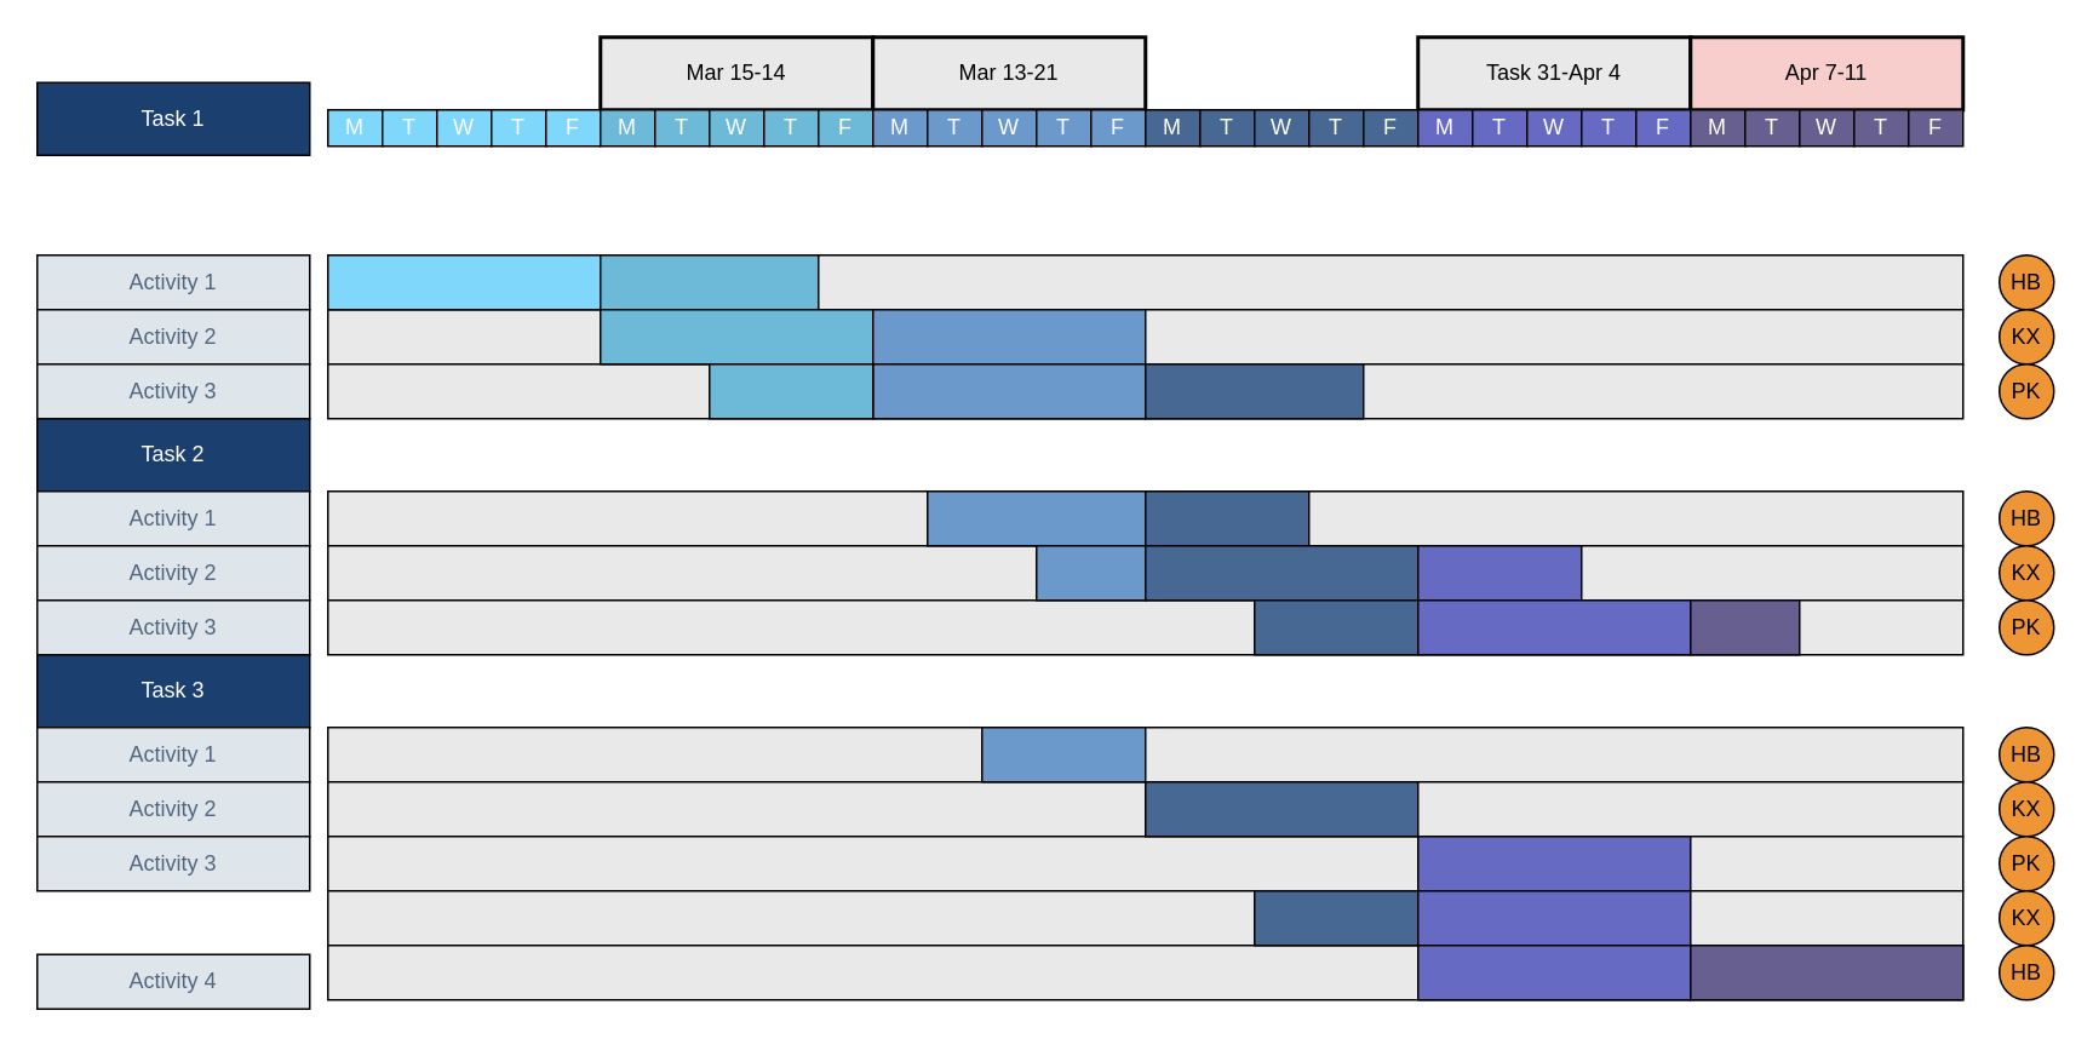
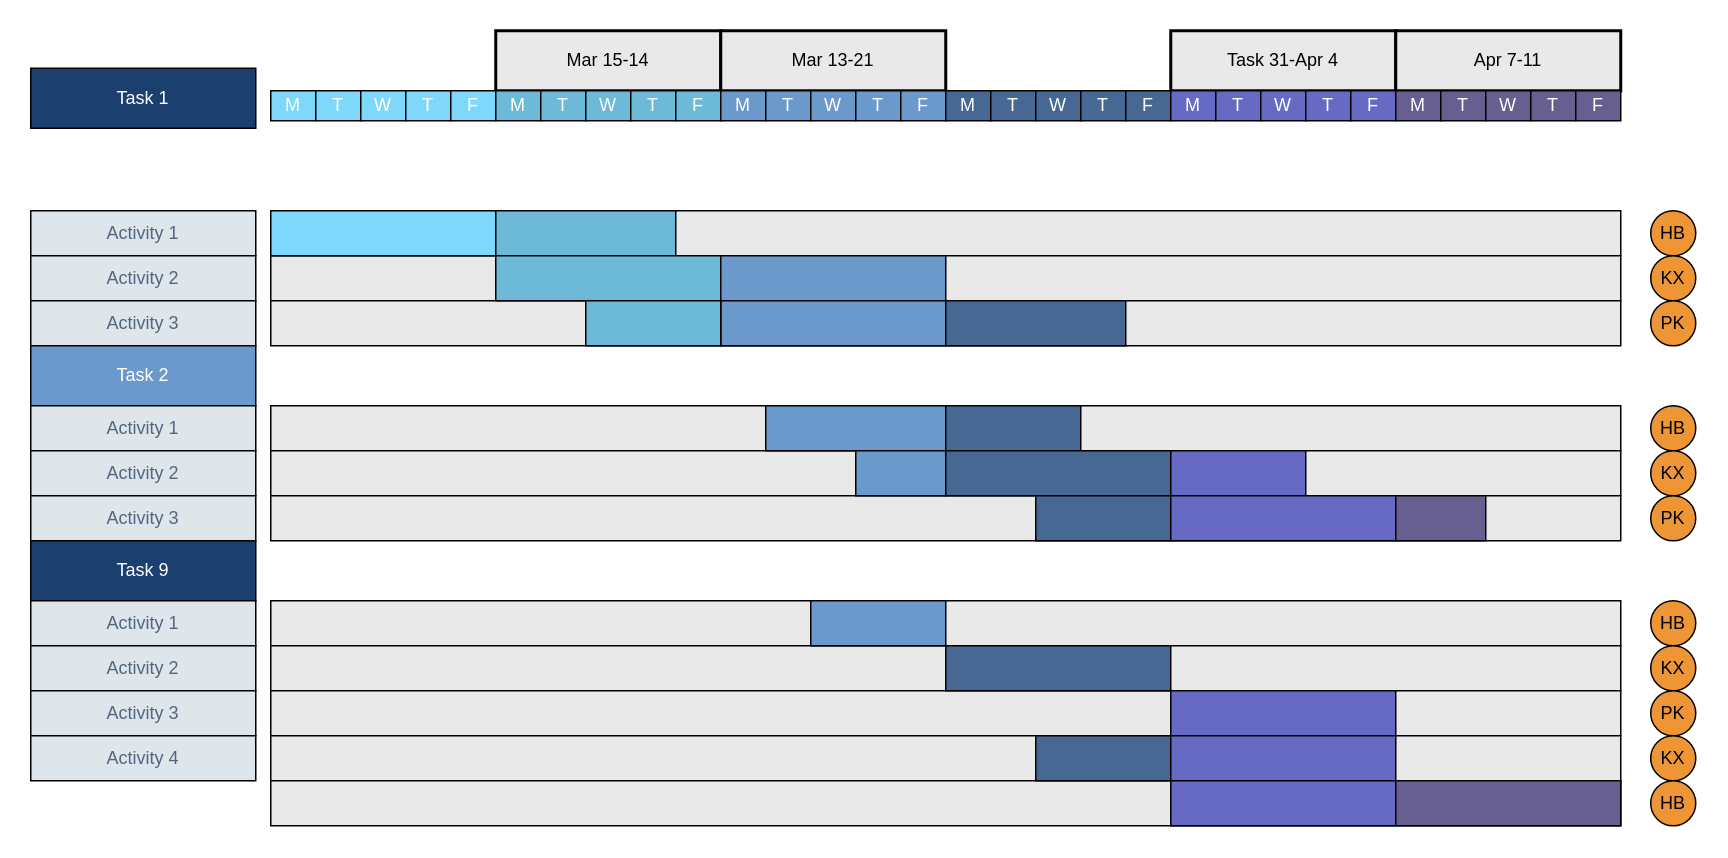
- <mxCell id="5" value="Apr 7-11" style="rounded=0;whiteSpace=wrap;html=1;fillColor=#f8cecc;fontColor=#000000;strokeWidth=2;" vertex="1" parent="1"><mxGeometry x="930" y="20" width="150" height="40" as="geometry" /></mxCell>
+ <mxCell id="5" value="Apr 7-11" style="rounded=0;whiteSpace=wrap;html=1;fillColor=#e9e9e9;fontColor=#000000;strokeWidth=2;" vertex="1" parent="1"><mxGeometry x="930" y="20" width="150" height="40" as="geometry" /></mxCell>
- <mxCell id="40" value="Task 2" style="rounded=0;whiteSpace=wrap;html=1;fillColor=#1b3f6f;fontColor=#FFFFFF;strokeColor=default;" vertex="1" parent="1"><mxGeometry x="20" y="230" width="150" height="40" as="geometry" /></mxCell>
+ <mxCell id="40" value="Task 2" style="rounded=0;whiteSpace=wrap;html=1;fillColor=#6c99cb;fontColor=#FFFFFF;strokeColor=default;" vertex="1" parent="1"><mxGeometry x="20" y="230" width="150" height="40" as="geometry" /></mxCell>
- <mxCell id="44" value="Task 3" style="rounded=0;whiteSpace=wrap;html=1;fillColor=#1b3f6f;fontColor=#FFFFFF;strokeColor=default;" vertex="1" parent="1"><mxGeometry x="20" y="360" width="150" height="40" as="geometry" /></mxCell>
+ <mxCell id="44" value="Task 9" style="rounded=0;whiteSpace=wrap;html=1;fillColor=#1b3f6f;fontColor=#FFFFFF;strokeColor=default;" vertex="1" parent="1"><mxGeometry x="20" y="360" width="150" height="40" as="geometry" /></mxCell>
- <mxCell id="48" value="Activity 4" style="rounded=0;whiteSpace=wrap;html=1;fillColor=#dee5eb;fontColor=#51677f;" vertex="1" parent="1"><mxGeometry x="20" y="525" width="150" height="30" as="geometry" /></mxCell>
+ <mxCell id="48" value="Activity 4" style="rounded=0;whiteSpace=wrap;html=1;fillColor=#dee5eb;fontColor=#51677f;" vertex="1" parent="1"><mxGeometry x="20" y="490" width="150" height="30" as="geometry" /></mxCell>
